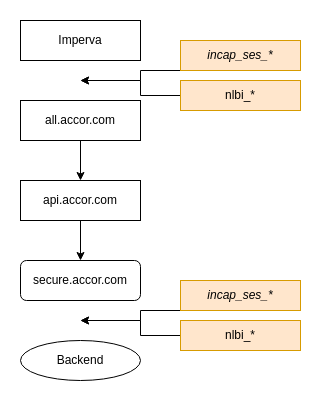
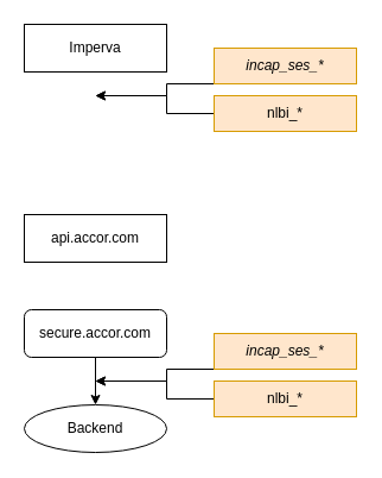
- <mxCell id="4" value="all.accor.com" style="rounded=0;whiteSpace=wrap;html=1;" vertex="1" parent="1"><mxGeometry x="20" y="100" width="120" height="40" as="geometry" /></mxCell>
- <mxCell id="3" style="edgeStyle=orthogonalEdgeStyle;rounded=0;orthogonalLoop=1;jettySize=auto;html=1;entryX=0.5;entryY=0;entryDx=0;entryDy=0;" edge="1" parent="1" source="4" target="6"><mxGeometry relative="1" as="geometry" /></mxCell>
- <mxCell id="5" style="edgeStyle=orthogonalEdgeStyle;rounded=0;orthogonalLoop=1;jettySize=auto;html=1;entryX=0.5;entryY=0;entryDx=0;entryDy=0;" edge="1" parent="1" source="6" target="12"><mxGeometry relative="1" as="geometry" /></mxCell>
+ <mxCell id="11" style="edgeStyle=orthogonalEdgeStyle;rounded=0;orthogonalLoop=1;jettySize=auto;html=1;entryX=0.5;entryY=0;entryDx=0;entryDy=0;" edge="1" parent="1" source="12" target="13"><mxGeometry relative="1" as="geometry" /></mxCell>
